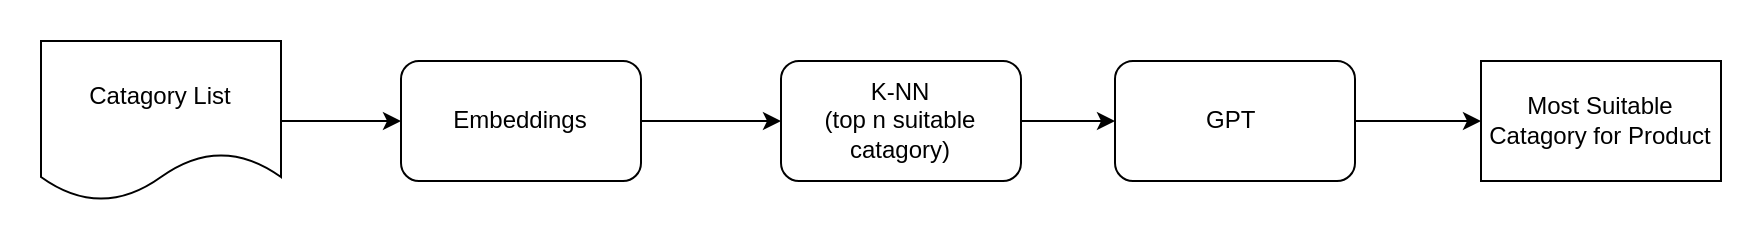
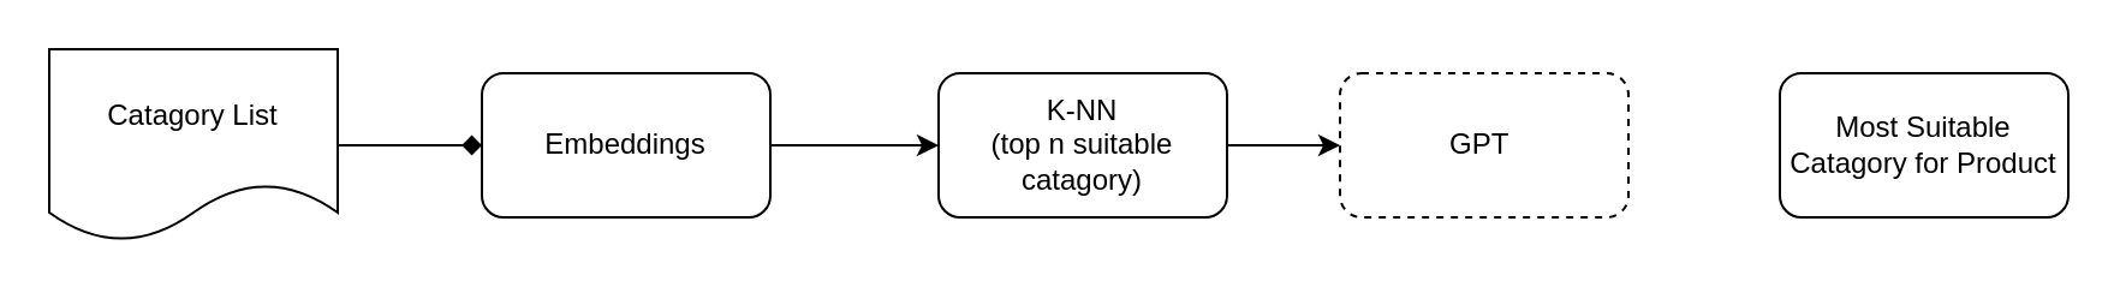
- <mxCell id="4" style="edgeStyle=orthogonalEdgeStyle;rounded=0;orthogonalLoop=1;jettySize=auto;html=1;exitX=1;exitY=0.5;exitDx=0;exitDy=0;entryX=0;entryY=0.5;entryDx=0;entryDy=0;" edge="1" parent="1" source="5" target="3"><mxGeometry relative="1" as="geometry" /></mxCell>
+ <mxCell id="4" style="edgeStyle=orthogonalEdgeStyle;rounded=0;orthogonalLoop=1;jettySize=auto;html=1;exitX=1;exitY=0.5;exitDx=0;exitDy=0;entryX=0;entryY=0.5;entryDx=0;entryDy=0;endArrow=diamond;" edge="1" parent="1" source="5" target="3"><mxGeometry relative="1" as="geometry" /></mxCell>
- <mxCell id="9" value="GPT&amp;nbsp;" style="whiteSpace=wrap;html=1;rounded=1;" vertex="1" parent="1"><mxGeometry x="557" y="30" width="120" height="60" as="geometry" /></mxCell>
+ <mxCell id="9" value="GPT&amp;nbsp;" style="whiteSpace=wrap;html=1;rounded=1;dashed=1;" vertex="1" parent="1"><mxGeometry x="557" y="30" width="120" height="60" as="geometry" /></mxCell>
- <mxCell id="8" value="" style="edgeStyle=orthogonalEdgeStyle;rounded=0;orthogonalLoop=1;jettySize=auto;html=1;" edge="1" parent="1" source="9" target="10"><mxGeometry relative="1" as="geometry" /></mxCell>
- <mxCell id="10" value="Most Suitable Catagory for Product" style="whiteSpace=wrap;html=1;rounded=0;" vertex="1" parent="1"><mxGeometry x="740" y="30" width="120" height="60" as="geometry" /></mxCell>
+ <mxCell id="10" value="Most Suitable Catagory for Product" style="whiteSpace=wrap;html=1;rounded=1;" vertex="1" parent="1"><mxGeometry x="740" y="30" width="120" height="60" as="geometry" /></mxCell>
